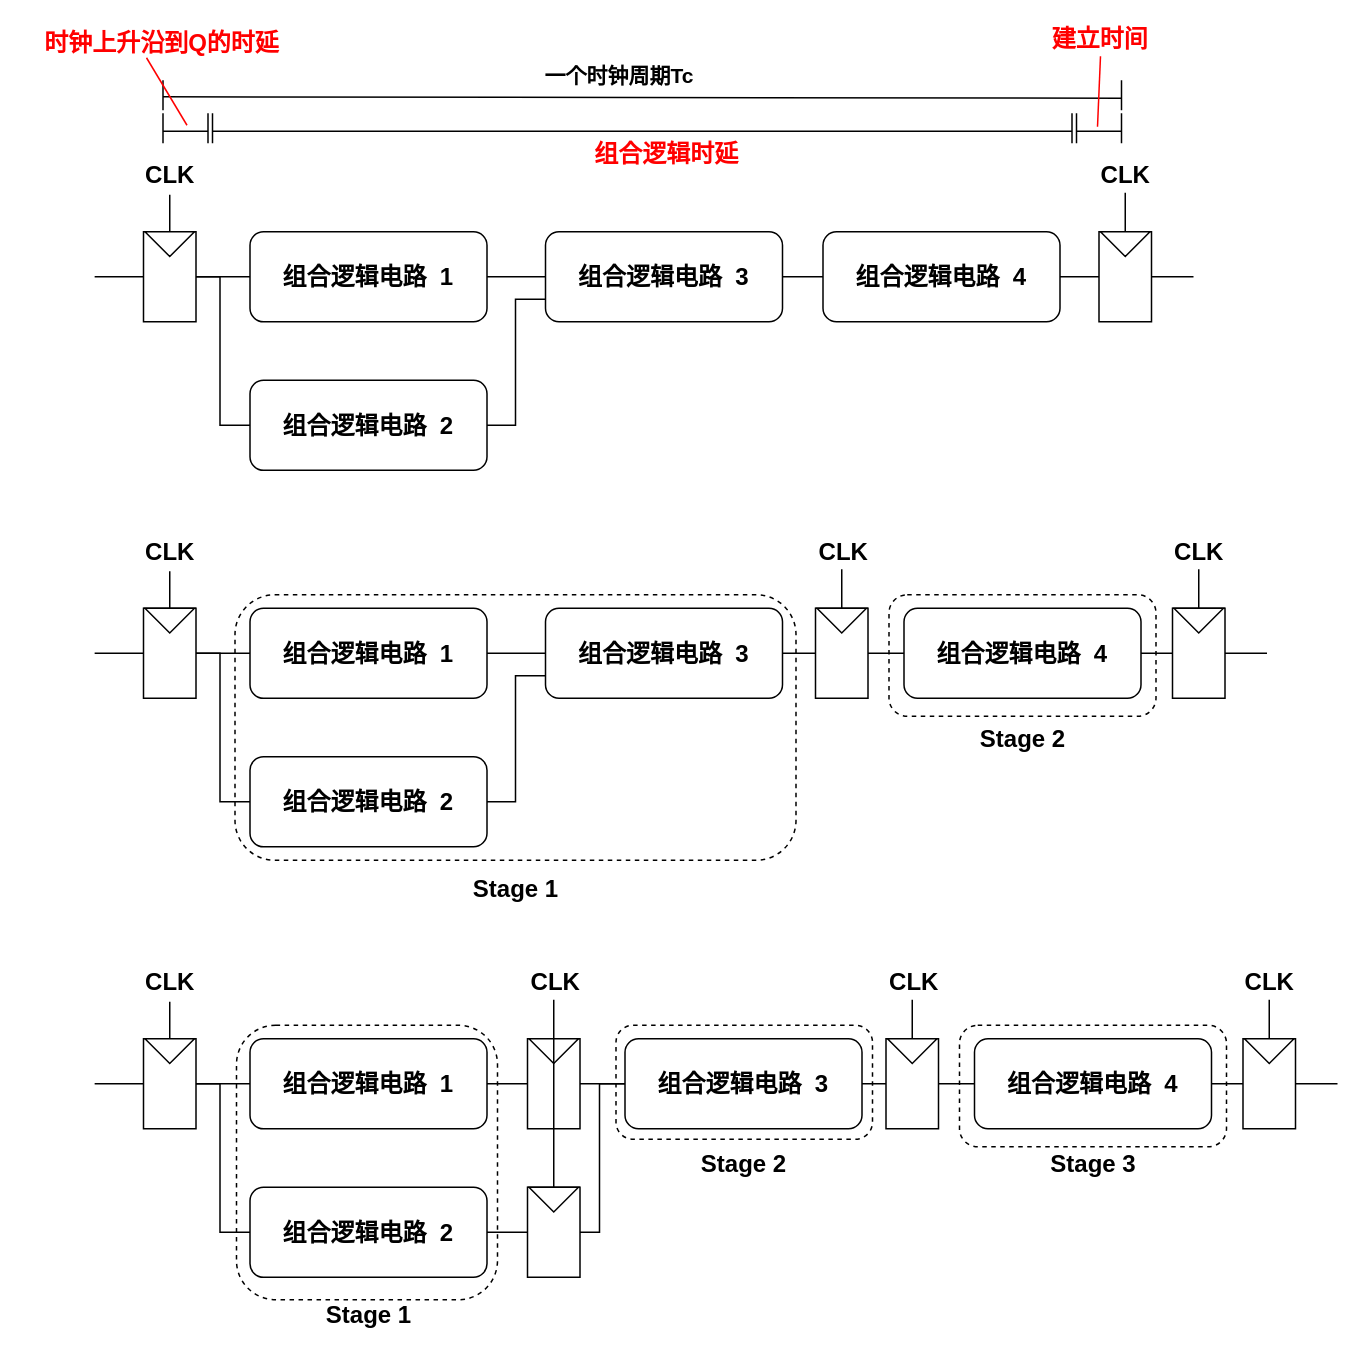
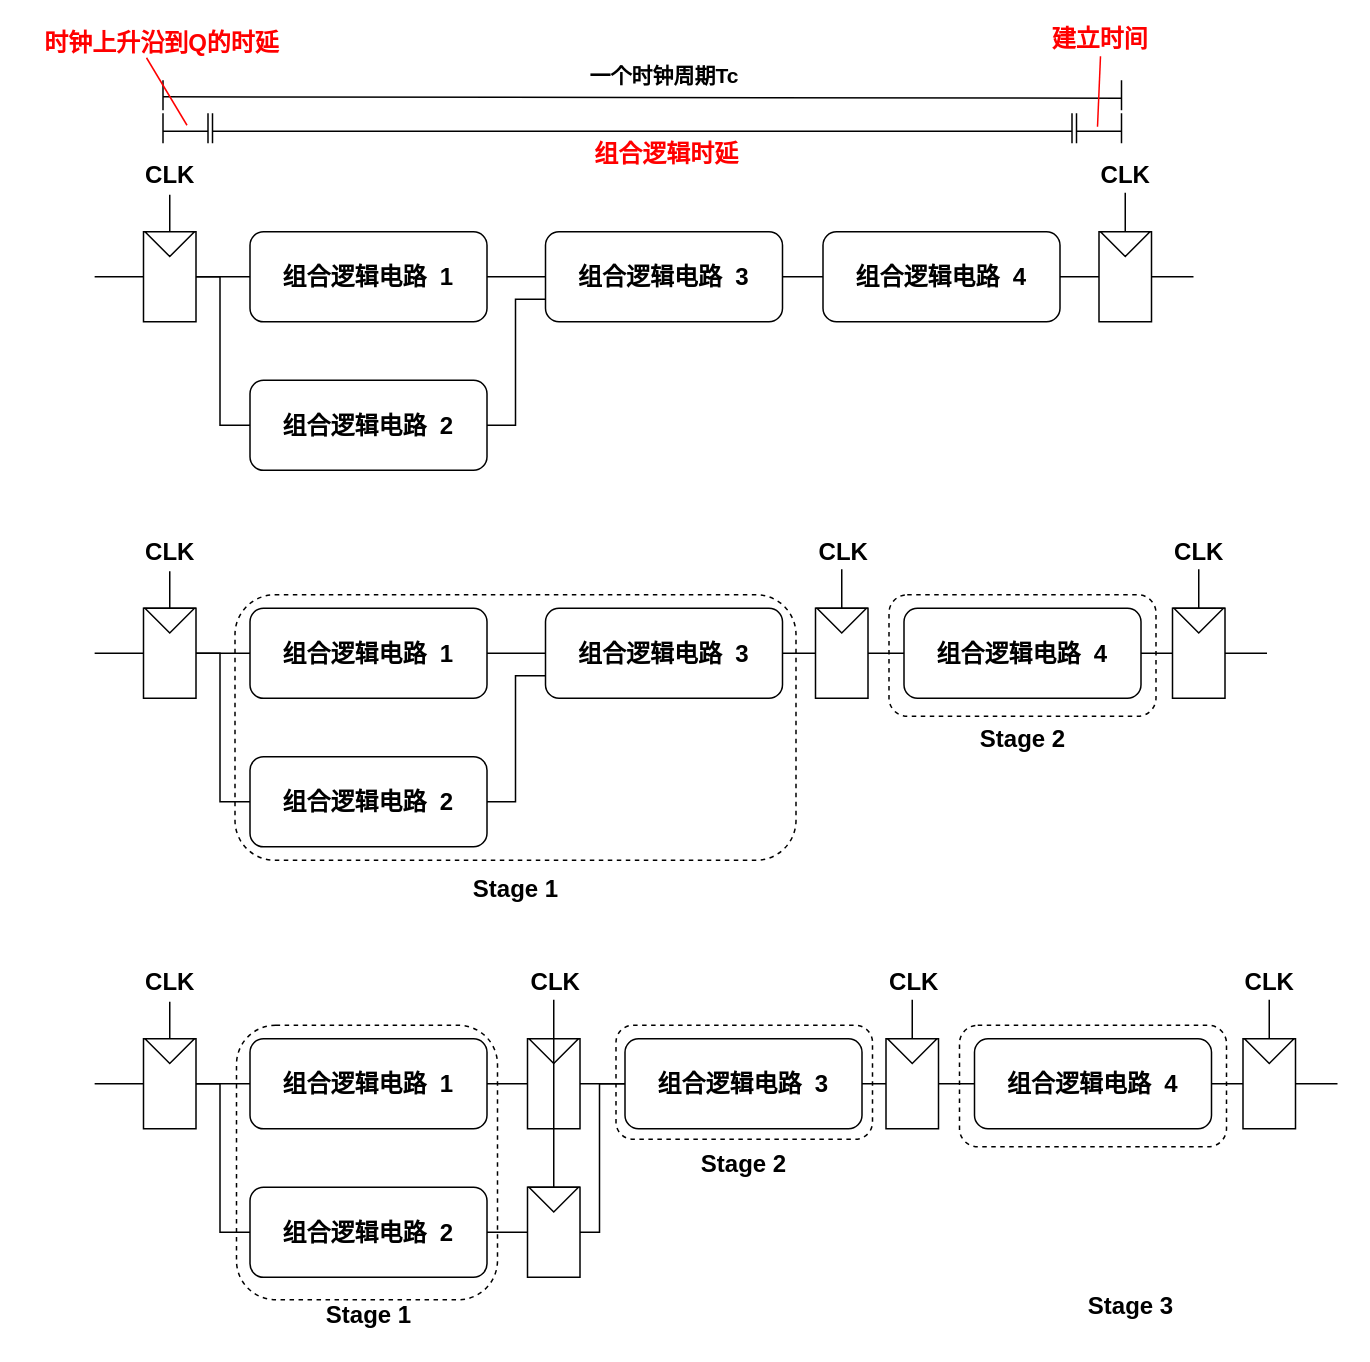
- <mxCell id="104" value="&lt;b&gt;&lt;font style=&quot;font-size: 14px&quot;&gt;一个时钟周期Tc&lt;/font&gt;&lt;/b&gt;" style="text;html=1;strokeColor=none;fillColor=none;align=center;verticalAlign=middle;whiteSpace=wrap;rounded=0;dashed=1;" vertex="1" parent="1"><mxGeometry x="354.5" y="40" width="115" height="20" as="geometry" /></mxCell>
+ <mxCell id="104" value="&lt;b&gt;&lt;font style=&quot;font-size: 14px&quot;&gt;一个时钟周期Tc&lt;/font&gt;&lt;/b&gt;" style="text;html=1;strokeColor=none;fillColor=none;align=center;verticalAlign=middle;whiteSpace=wrap;rounded=0;dashed=1;" vertex="1" parent="1"><mxGeometry x="384.5" y="40" width="115" height="20" as="geometry" /></mxCell>
- <mxCell id="100" value="&lt;span style=&quot;font-size: 16px&quot;&gt;&lt;b&gt;Stage 3&lt;/b&gt;&lt;/span&gt;" style="text;html=1;strokeColor=none;fillColor=none;align=center;verticalAlign=middle;whiteSpace=wrap;rounded=0;" vertex="1" parent="1"><mxGeometry x="696.5" y="764.5" width="63" height="20" as="geometry" /></mxCell>
+ <mxCell id="100" value="&lt;span style=&quot;font-size: 16px&quot;&gt;&lt;b&gt;Stage 3&lt;/b&gt;&lt;/span&gt;" style="text;html=1;strokeColor=none;fillColor=none;align=center;verticalAlign=middle;whiteSpace=wrap;rounded=0;" vertex="1" parent="1"><mxGeometry x="721.5" y="859.5" width="63" height="20" as="geometry" /></mxCell>
